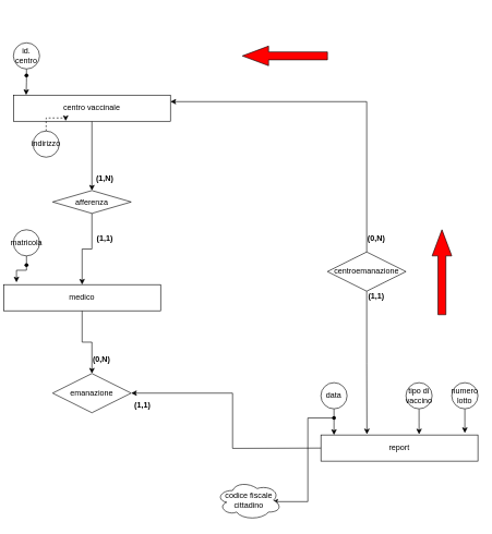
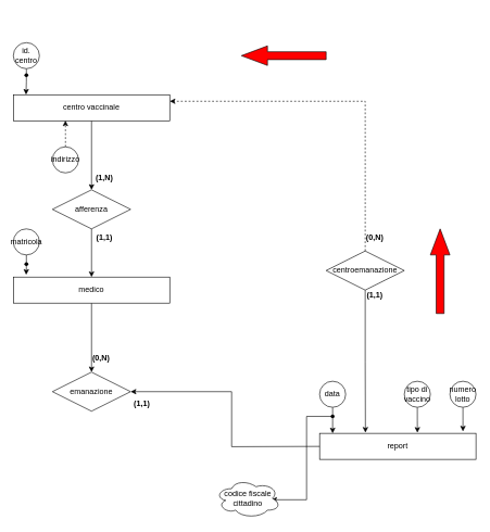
- <mxCell id="33" style="edgeStyle=orthogonalEdgeStyle;rounded=0;orthogonalLoop=1;jettySize=auto;html=1;entryX=1;entryY=0.25;entryDx=0;entryDy=0;" parent="1" source="34" target="3" edge="1"><mxGeometry relative="1" as="geometry"><Array as="points"><mxPoint x="560" y="155" /></Array></mxGeometry></mxCell>
+ <mxCell id="33" style="edgeStyle=orthogonalEdgeStyle;rounded=0;orthogonalLoop=1;jettySize=auto;html=1;entryX=1;entryY=0.25;entryDx=0;entryDy=0;dashed=1;" parent="1" source="34" target="3" edge="1"><mxGeometry relative="1" as="geometry"><Array as="points"><mxPoint x="560" y="155" /></Array></mxGeometry></mxCell>
- <mxCell id="21" value="indirizzo" style="ellipse;whiteSpace=wrap;html=1;align=center;" parent="1" vertex="1"><mxGeometry x="50" y="200" width="40" height="40" as="geometry" /></mxCell>
+ <mxCell id="21" value="indirizzo" style="ellipse;whiteSpace=wrap;html=1;align=center;" parent="1" vertex="1"><mxGeometry x="80" y="225" width="40" height="40" as="geometry" /></mxCell>
- <mxCell id="5" value="afferenza" style="shape=rhombus;perimeter=rhombusPerimeter;whiteSpace=wrap;html=1;align=center;" parent="1" vertex="1"><mxGeometry x="80" y="291" width="120" height="35" as="geometry" /></mxCell>
+ <mxCell id="5" value="afferenza" style="shape=rhombus;perimeter=rhombusPerimeter;whiteSpace=wrap;html=1;align=center;" parent="1" vertex="1"><mxGeometry x="80" y="291" width="120" height="60" as="geometry" /></mxCell>
- <mxCell id="7" value="medico" style="whiteSpace=wrap;html=1;align=center;" parent="1" vertex="1"><mxGeometry x="5" y="435" width="240" height="40" as="geometry" /></mxCell>
+ <mxCell id="7" value="medico" style="whiteSpace=wrap;html=1;align=center;" parent="1" vertex="1"><mxGeometry x="20" y="425" width="240" height="40" as="geometry" /></mxCell>
